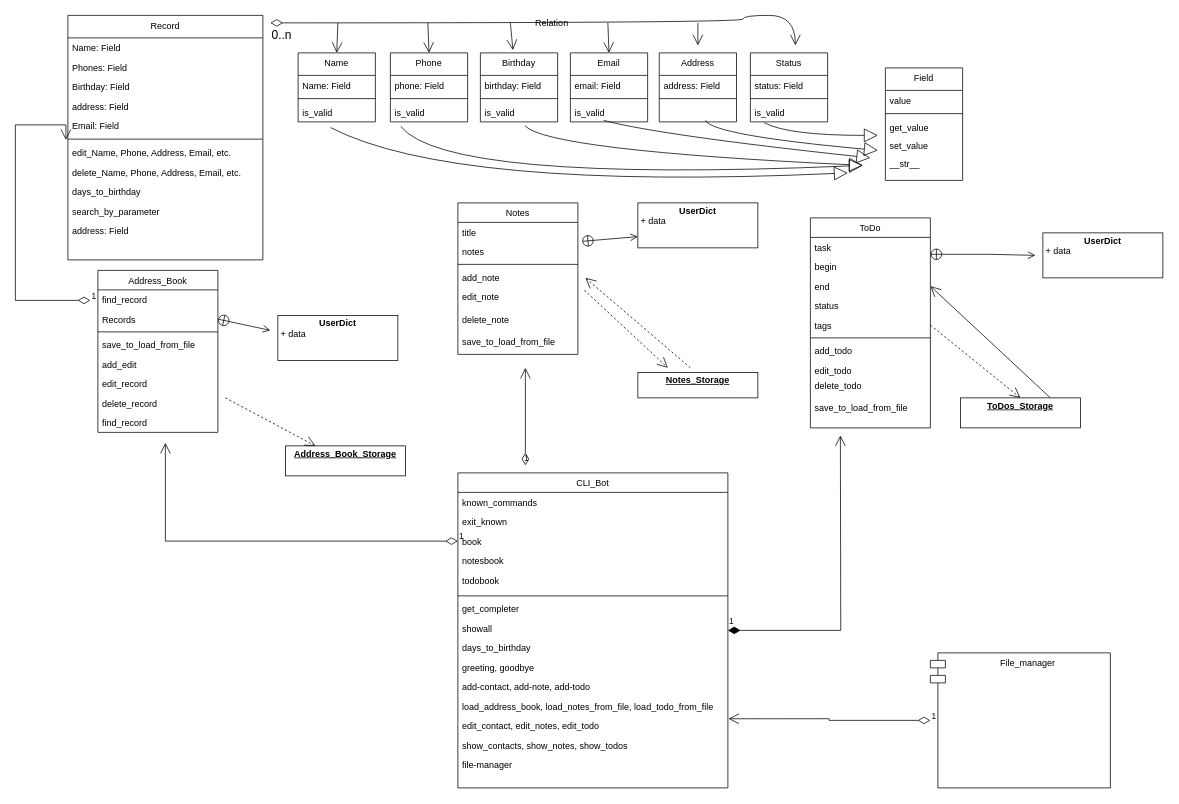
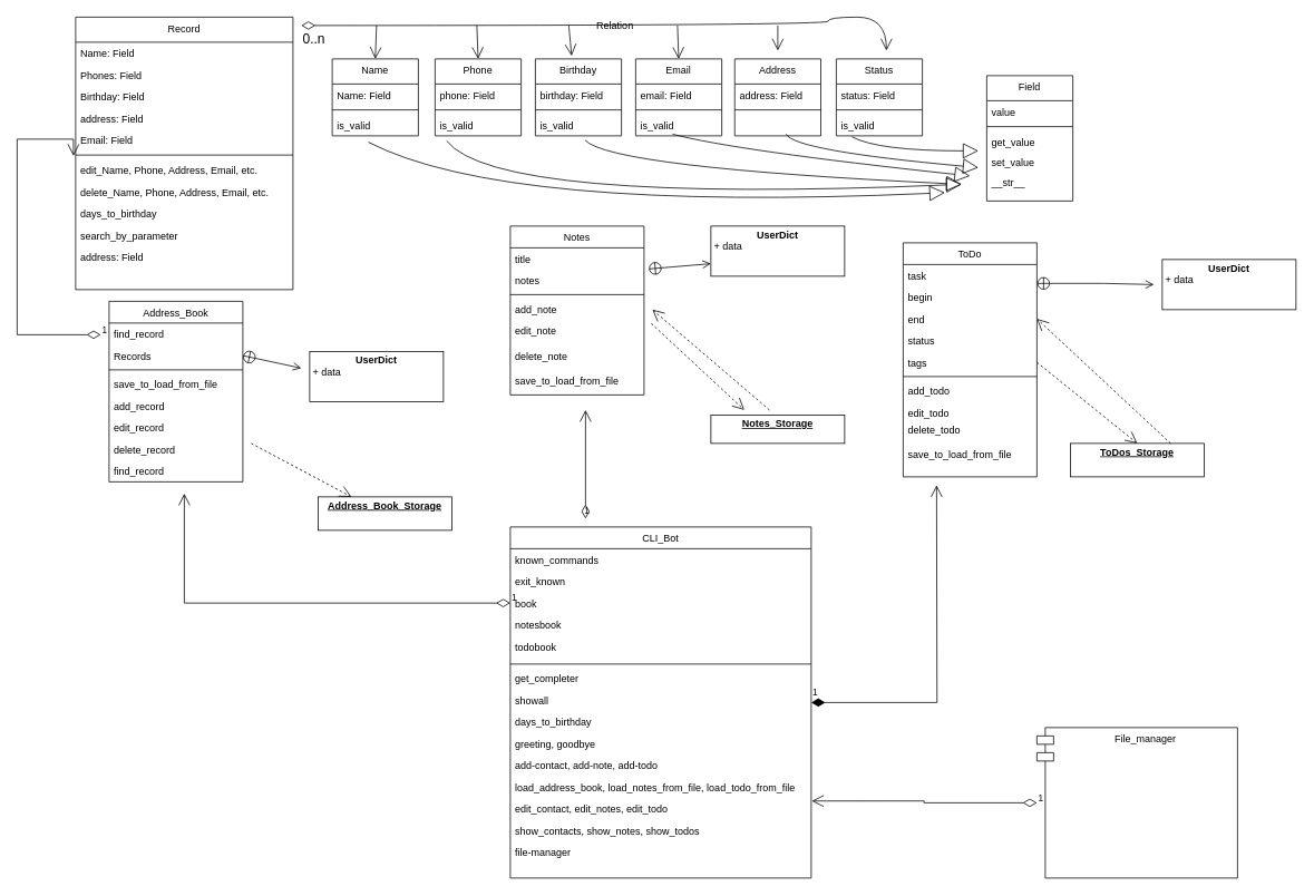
- <mxCell id="54" value="" style="endArrow=open;endSize=12;dashed=0;html=1;rounded=0;exitX=0.75;exitY=0;exitDx=0;exitDy=0;entryX=1;entryY=0.5;entryDx=0;entryDy=0;labelBackgroundColor=none;fontColor=default;" parent="1" source="48" target="5" edge="1"><mxGeometry width="160" relative="1" as="geometry"><mxPoint x="1280" y="387.29" as="sourcePoint" /><mxPoint x="1440" y="387.29" as="targetPoint" /></mxGeometry></mxCell>
+ <mxCell id="54" value="" style="endArrow=open;endSize=12;dashed=1;html=1;rounded=0;exitX=0.75;exitY=0;exitDx=0;exitDy=0;entryX=1;entryY=0.5;entryDx=0;entryDy=0;labelBackgroundColor=none;fontColor=default;" parent="1" source="48" target="5" edge="1"><mxGeometry width="160" relative="1" as="geometry"><mxPoint x="1280" y="387.29" as="sourcePoint" /><mxPoint x="1440" y="387.29" as="targetPoint" /></mxGeometry></mxCell>
- <mxCell id="42" value="add_edit" style="text;align=left;verticalAlign=top;spacingLeft=4;spacingRight=4;overflow=hidden;rotatable=0;points=[[0,0.5],[1,0.5]];portConstraint=eastwest;labelBackgroundColor=none;" parent="37" vertex="1"><mxGeometry y="112" width="160" height="26" as="geometry" /></mxCell>
+ <mxCell id="42" value="add_record" style="text;align=left;verticalAlign=top;spacingLeft=4;spacingRight=4;overflow=hidden;rotatable=0;points=[[0,0.5],[1,0.5]];portConstraint=eastwest;labelBackgroundColor=none;" parent="37" vertex="1"><mxGeometry y="112" width="160" height="26" as="geometry" /></mxCell>
